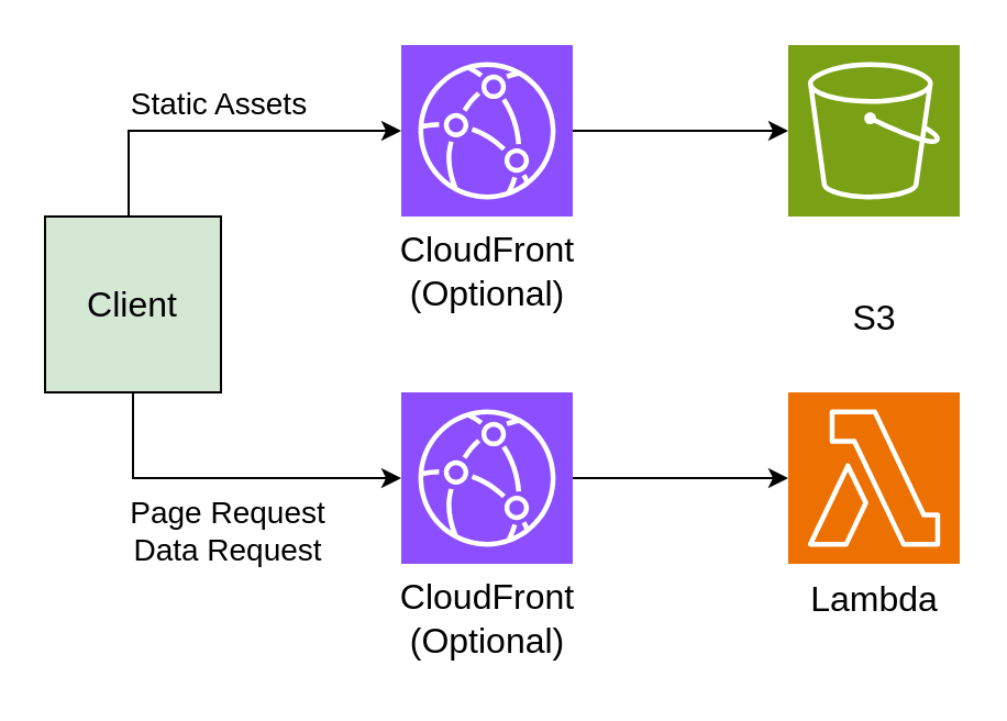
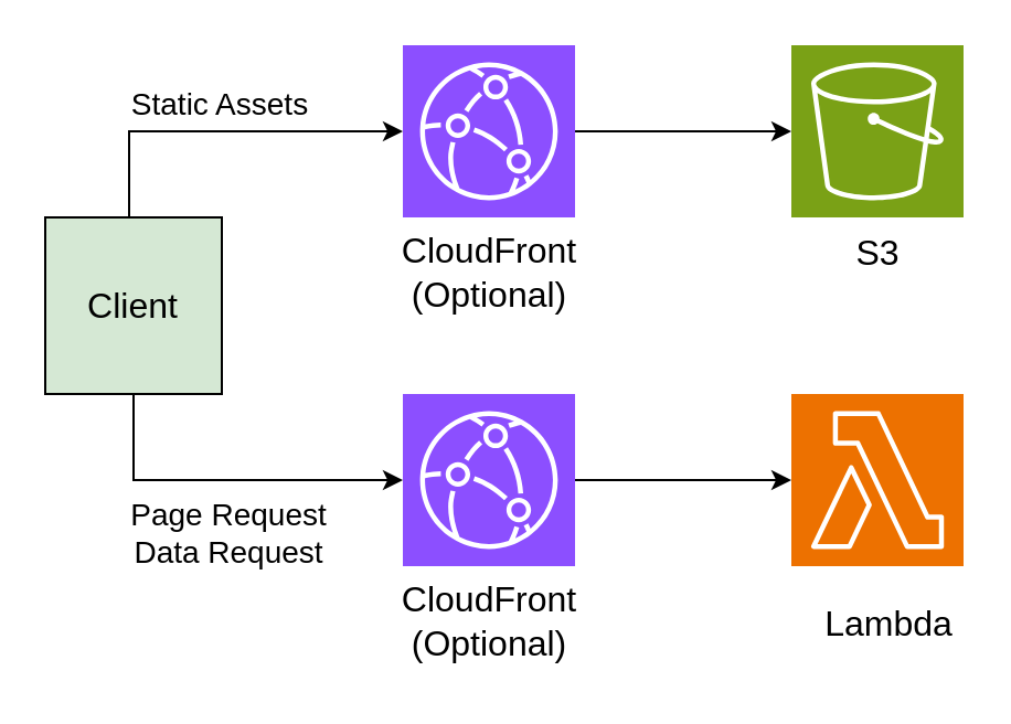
- <mxCell id="10" value="S3" style="text;html=1;align=center;verticalAlign=middle;resizable=0;points=[];autosize=1;strokeColor=none;fillColor=none;fontSize=16;" parent="1" vertex="1"><mxGeometry x="378" y="128" width="38" height="31" as="geometry" /></mxCell>
+ <mxCell id="10" value="S3" style="text;html=1;align=center;verticalAlign=middle;resizable=0;points=[];autosize=1;strokeColor=none;fillColor=none;fontSize=16;" parent="1" vertex="1"><mxGeometry x="378" y="98" width="38" height="31" as="geometry" /></mxCell>
- <mxCell id="3" value="Lambda" style="text;html=1;align=center;verticalAlign=middle;resizable=0;points=[];autosize=1;strokeColor=none;fillColor=none;fontSize=16;" parent="1" vertex="1"><mxGeometry x="359" y="256" width="76" height="31" as="geometry" /></mxCell>
+ <mxCell id="3" value="Lambda" style="text;html=1;align=center;verticalAlign=middle;resizable=0;points=[];autosize=1;strokeColor=none;fillColor=none;fontSize=16;" parent="1" vertex="1"><mxGeometry x="364" y="266" width="76" height="31" as="geometry" /></mxCell>
